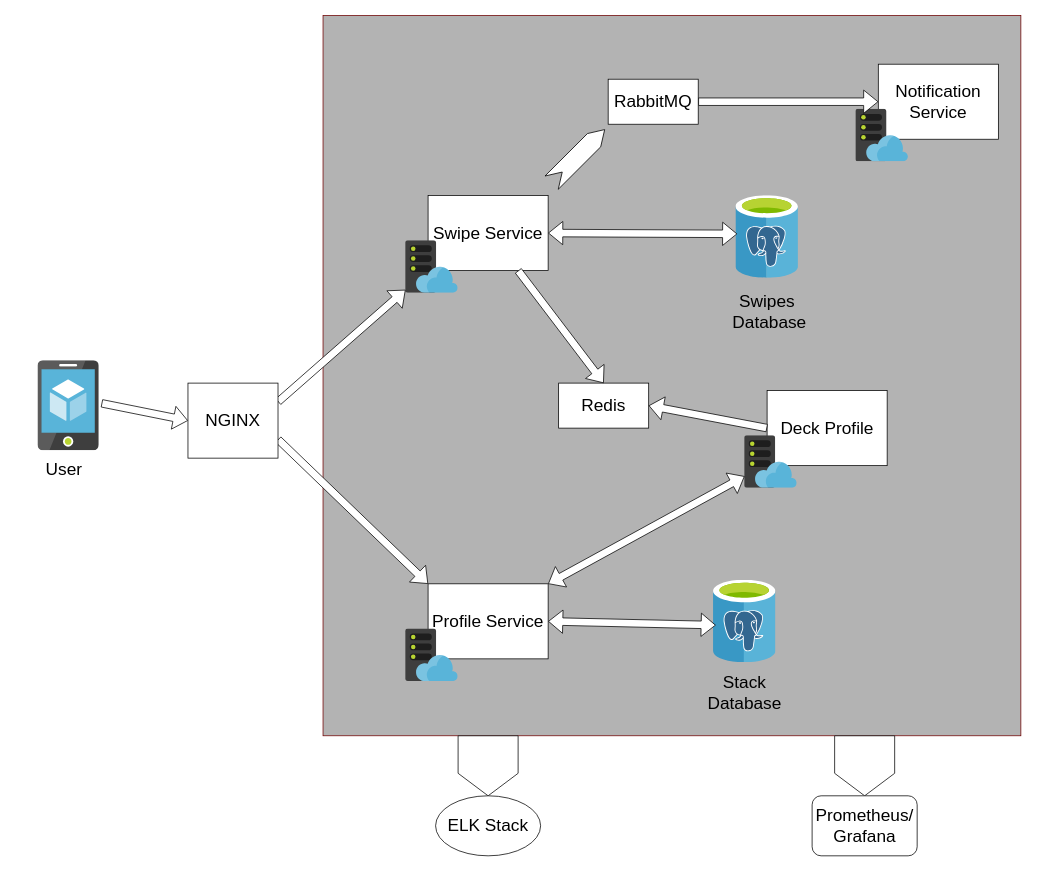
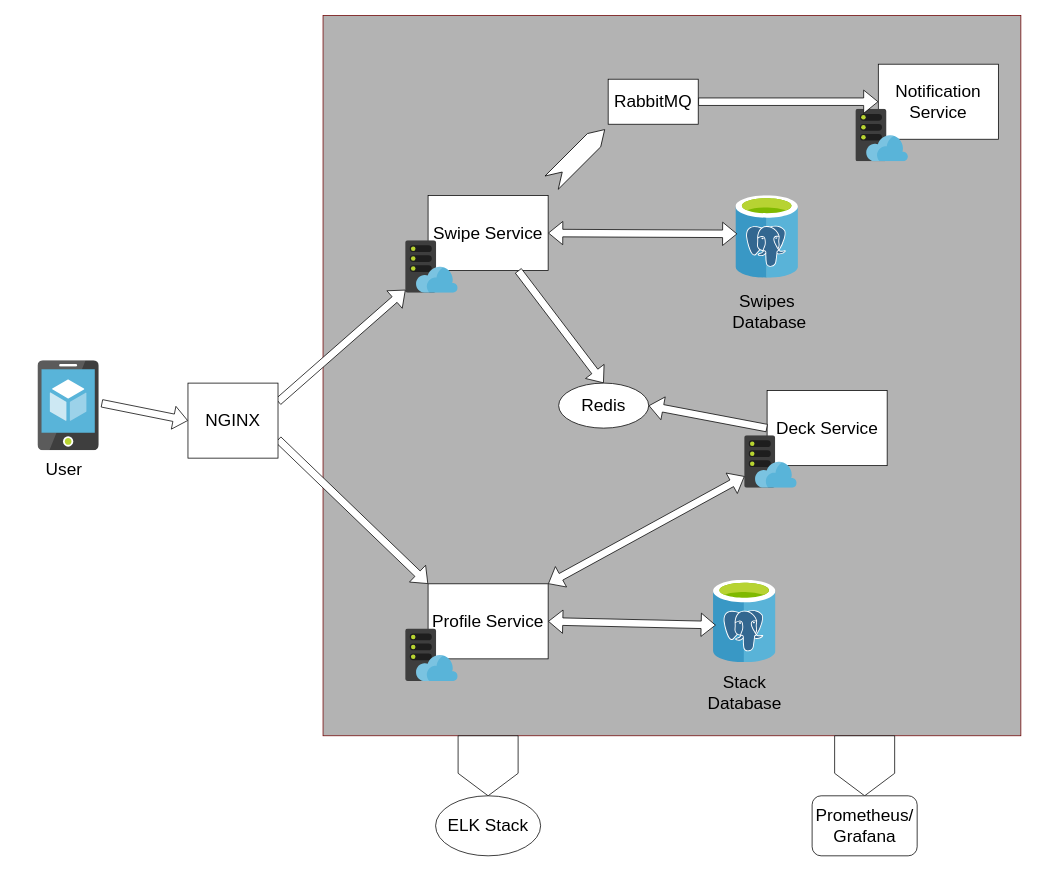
- <mxCell id="24" value="&lt;font style=&quot;font-size: 23px;&quot;&gt;Redis&lt;/font&gt;" style="rounded=0;whiteSpace=wrap;html=1;" vertex="1" parent="1"><mxGeometry x="744" y="510" width="120" height="60" as="geometry" /></mxCell>
+ <mxCell id="24" value="&lt;font style=&quot;font-size: 23px;&quot;&gt;Redis&lt;/font&gt;" style="ellipse;whiteSpace=wrap;html=1;" vertex="1" parent="1"><mxGeometry x="744" y="510" width="120" height="60" as="geometry" /></mxCell>
- <mxCell id="12" value="&lt;font style=&quot;font-size: 23px;&quot;&gt;Deck Profile&lt;/font&gt;" style="rounded=0;whiteSpace=wrap;html=1;" vertex="1" parent="1"><mxGeometry x="1021.8" y="520" width="160" height="100" as="geometry" /></mxCell>
+ <mxCell id="12" value="&lt;font style=&quot;font-size: 23px;&quot;&gt;Deck Service&lt;/font&gt;" style="rounded=0;whiteSpace=wrap;html=1;" vertex="1" parent="1"><mxGeometry x="1021.8" y="520" width="160" height="100" as="geometry" /></mxCell>
